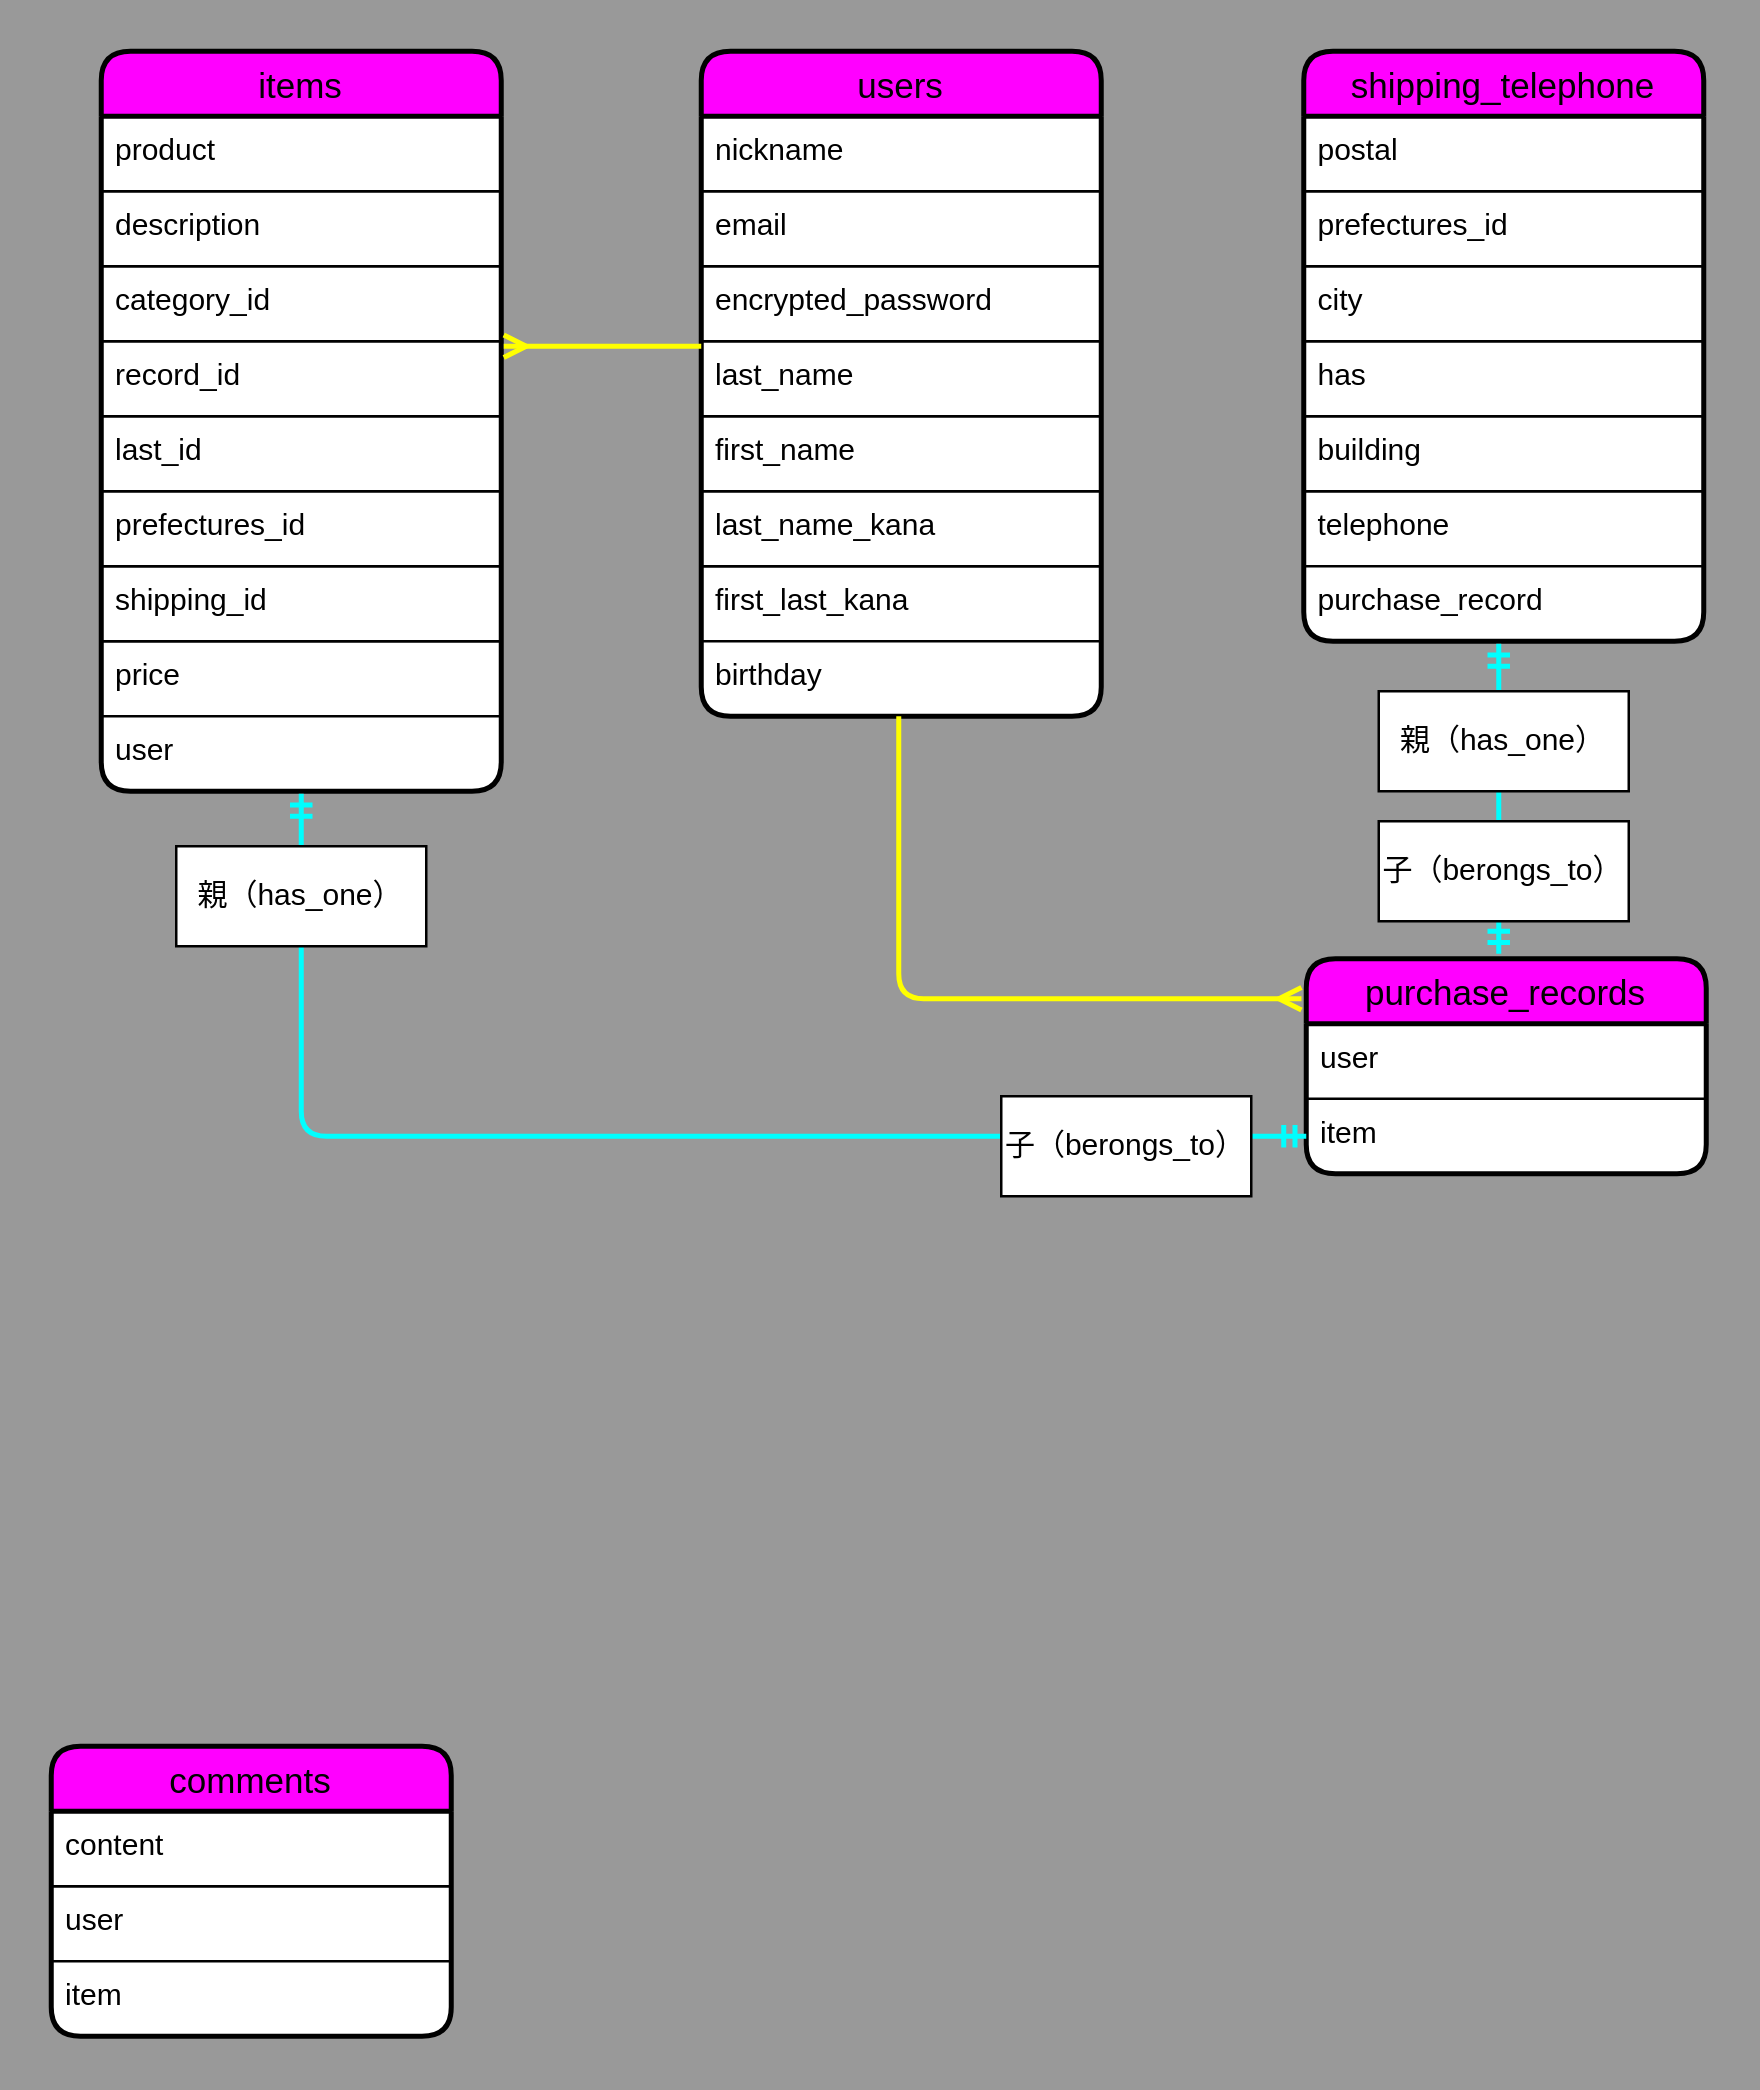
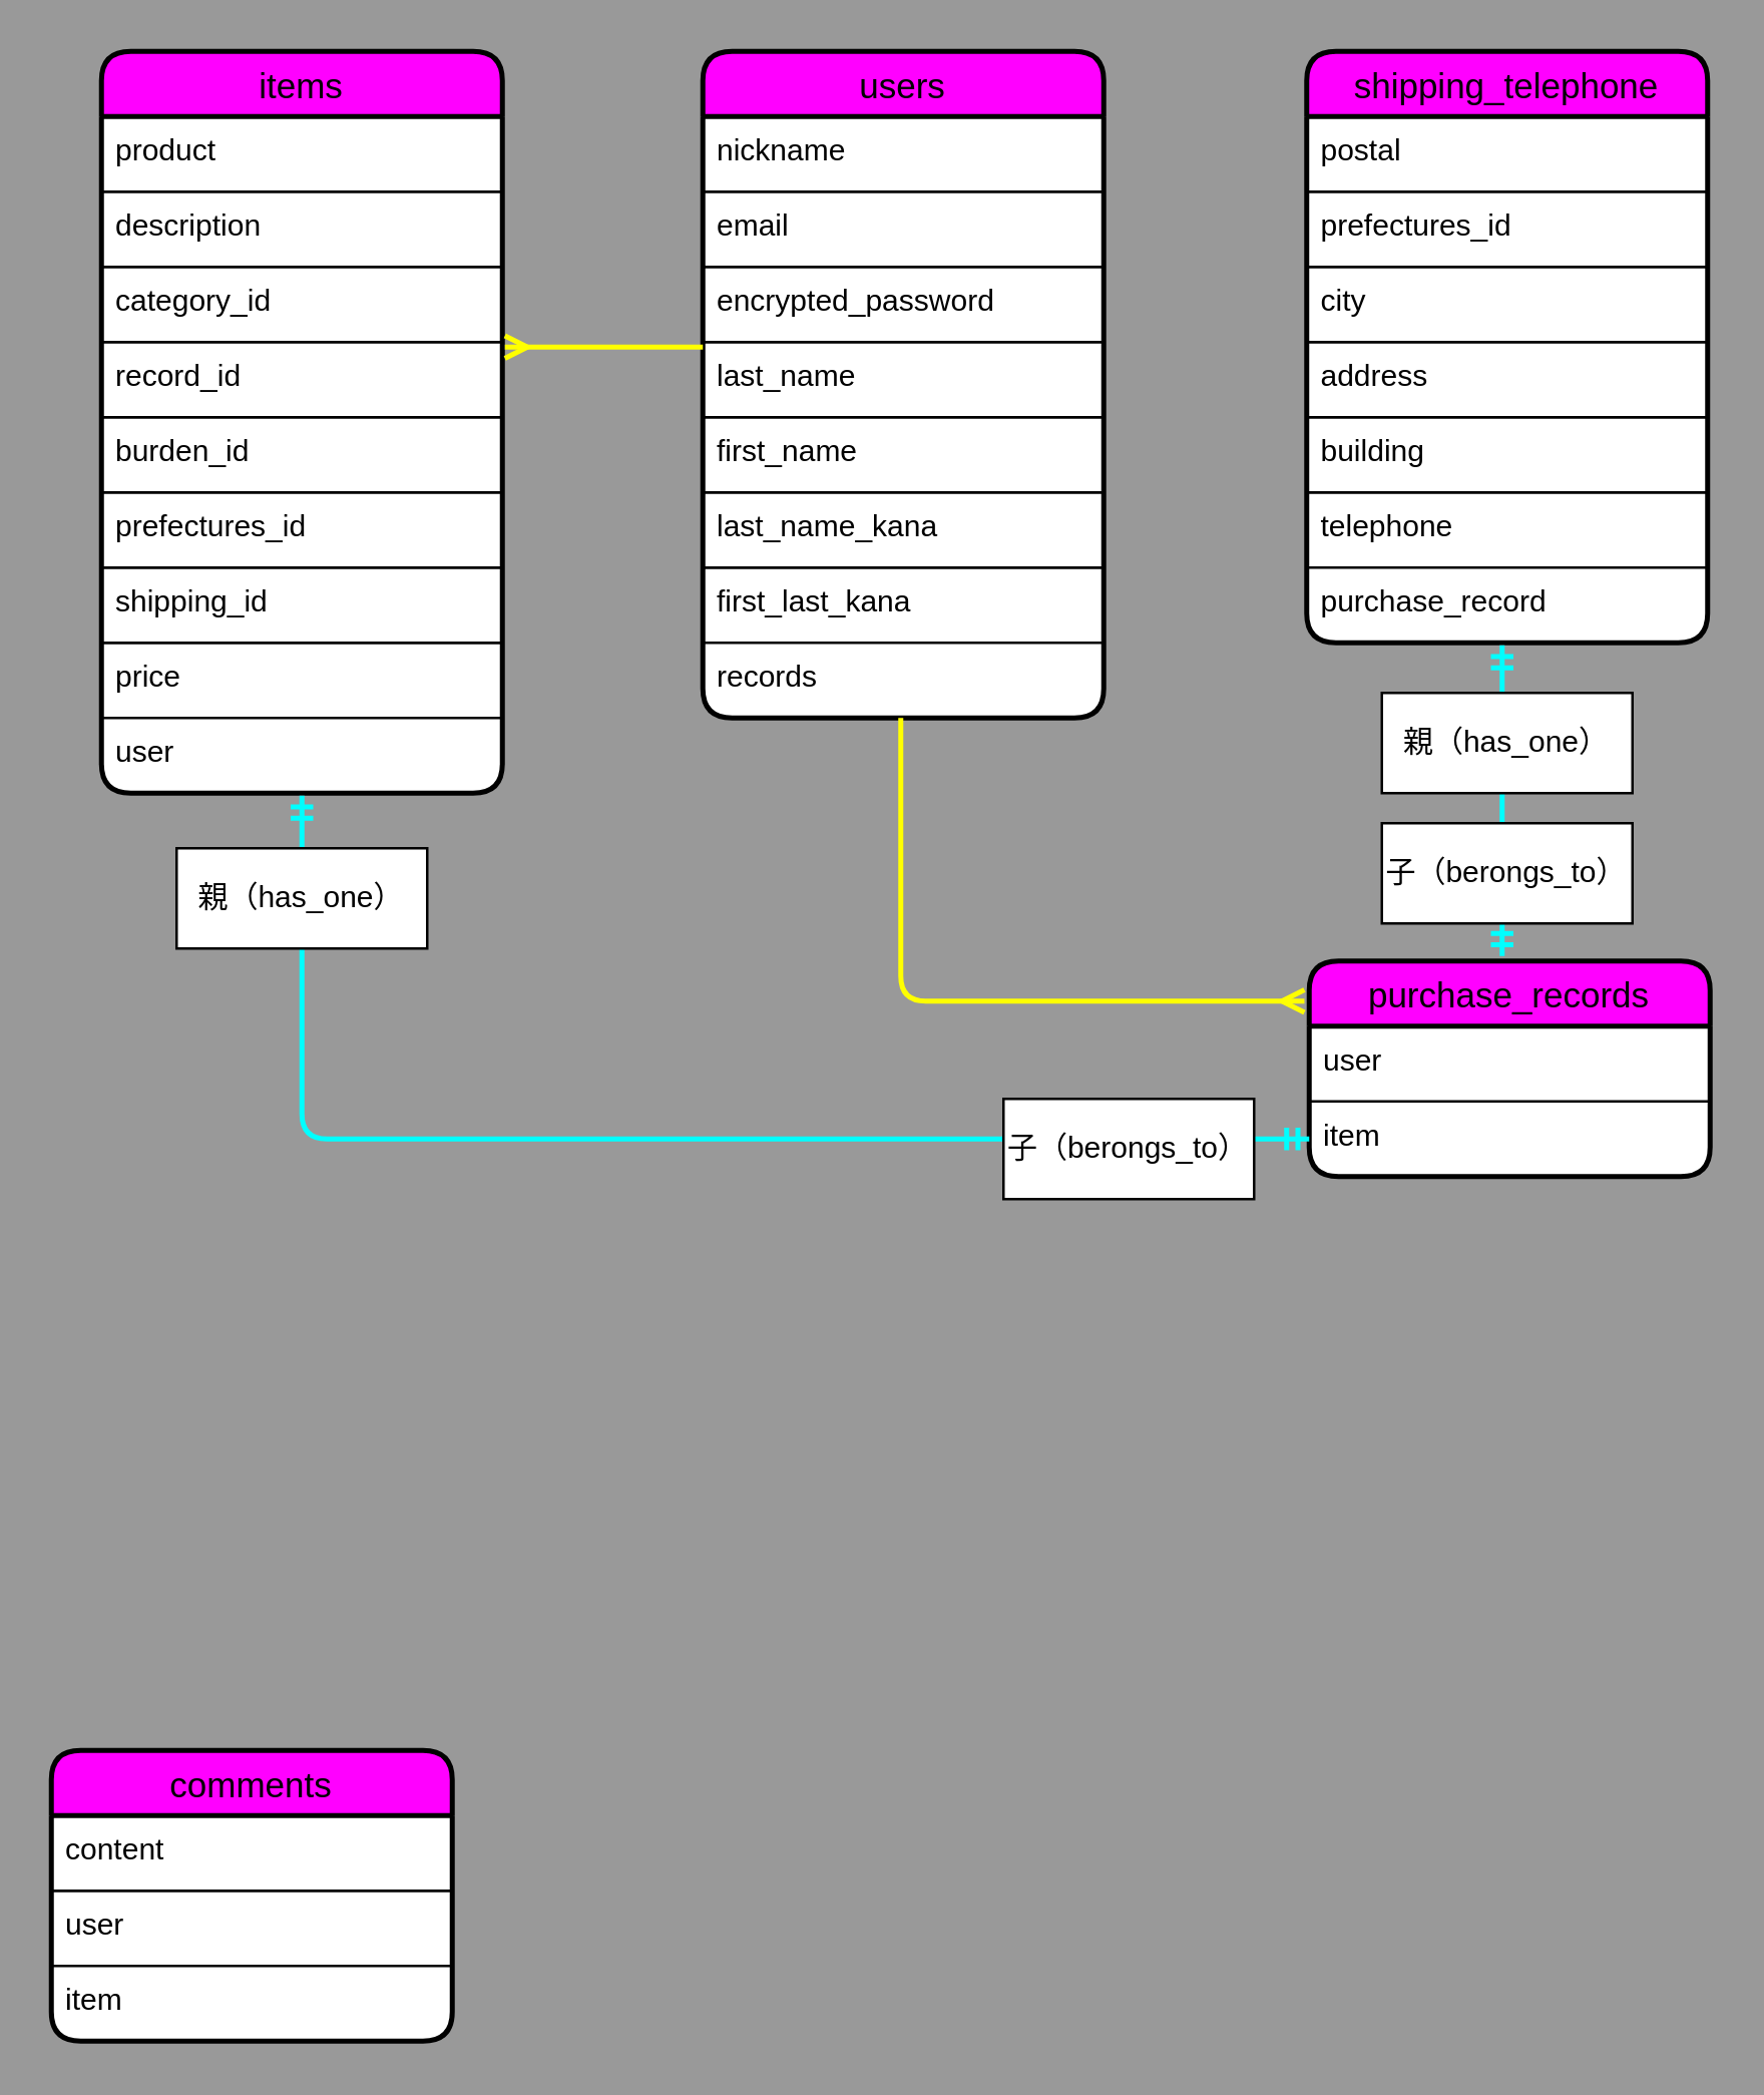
- <mxCell id="32" value="has" style="text;strokeColor=default;fillColor=none;spacingLeft=4;spacingRight=4;overflow=hidden;rotatable=0;points=[[0,0.5],[1,0.5]];portConstraint=eastwest;fontSize=12;" parent="28" vertex="1"><mxGeometry y="116" width="160" height="30" as="geometry" /></mxCell>
+ <mxCell id="32" value="address" style="text;strokeColor=default;fillColor=none;spacingLeft=4;spacingRight=4;overflow=hidden;rotatable=0;points=[[0,0.5],[1,0.5]];portConstraint=eastwest;fontSize=12;" parent="28" vertex="1"><mxGeometry y="116" width="160" height="30" as="geometry" /></mxCell>
- <mxCell id="20" value="last_id" style="text;strokeColor=default;fillColor=none;spacingLeft=4;spacingRight=4;overflow=hidden;rotatable=0;points=[[0,0.5],[1,0.5]];portConstraint=eastwest;fontSize=12;perimeterSpacing=1;" parent="15" vertex="1"><mxGeometry y="146" width="160" height="30" as="geometry" /></mxCell>
+ <mxCell id="20" value="burden_id" style="text;strokeColor=default;fillColor=none;spacingLeft=4;spacingRight=4;overflow=hidden;rotatable=0;points=[[0,0.5],[1,0.5]];portConstraint=eastwest;fontSize=12;perimeterSpacing=1;" parent="15" vertex="1"><mxGeometry y="146" width="160" height="30" as="geometry" /></mxCell>
- <mxCell id="10" value="birthday" style="text;strokeColor=none;fillColor=none;spacingLeft=4;spacingRight=4;overflow=hidden;rotatable=0;points=[[0,0.5],[1,0.5]];portConstraint=eastwest;fontSize=12;" parent="2" vertex="1"><mxGeometry y="236" width="160" height="30" as="geometry" /></mxCell>
+ <mxCell id="10" value="records" style="text;strokeColor=none;fillColor=none;spacingLeft=4;spacingRight=4;overflow=hidden;rotatable=0;points=[[0,0.5],[1,0.5]];portConstraint=eastwest;fontSize=12;" parent="2" vertex="1"><mxGeometry y="236" width="160" height="30" as="geometry" /></mxCell>
